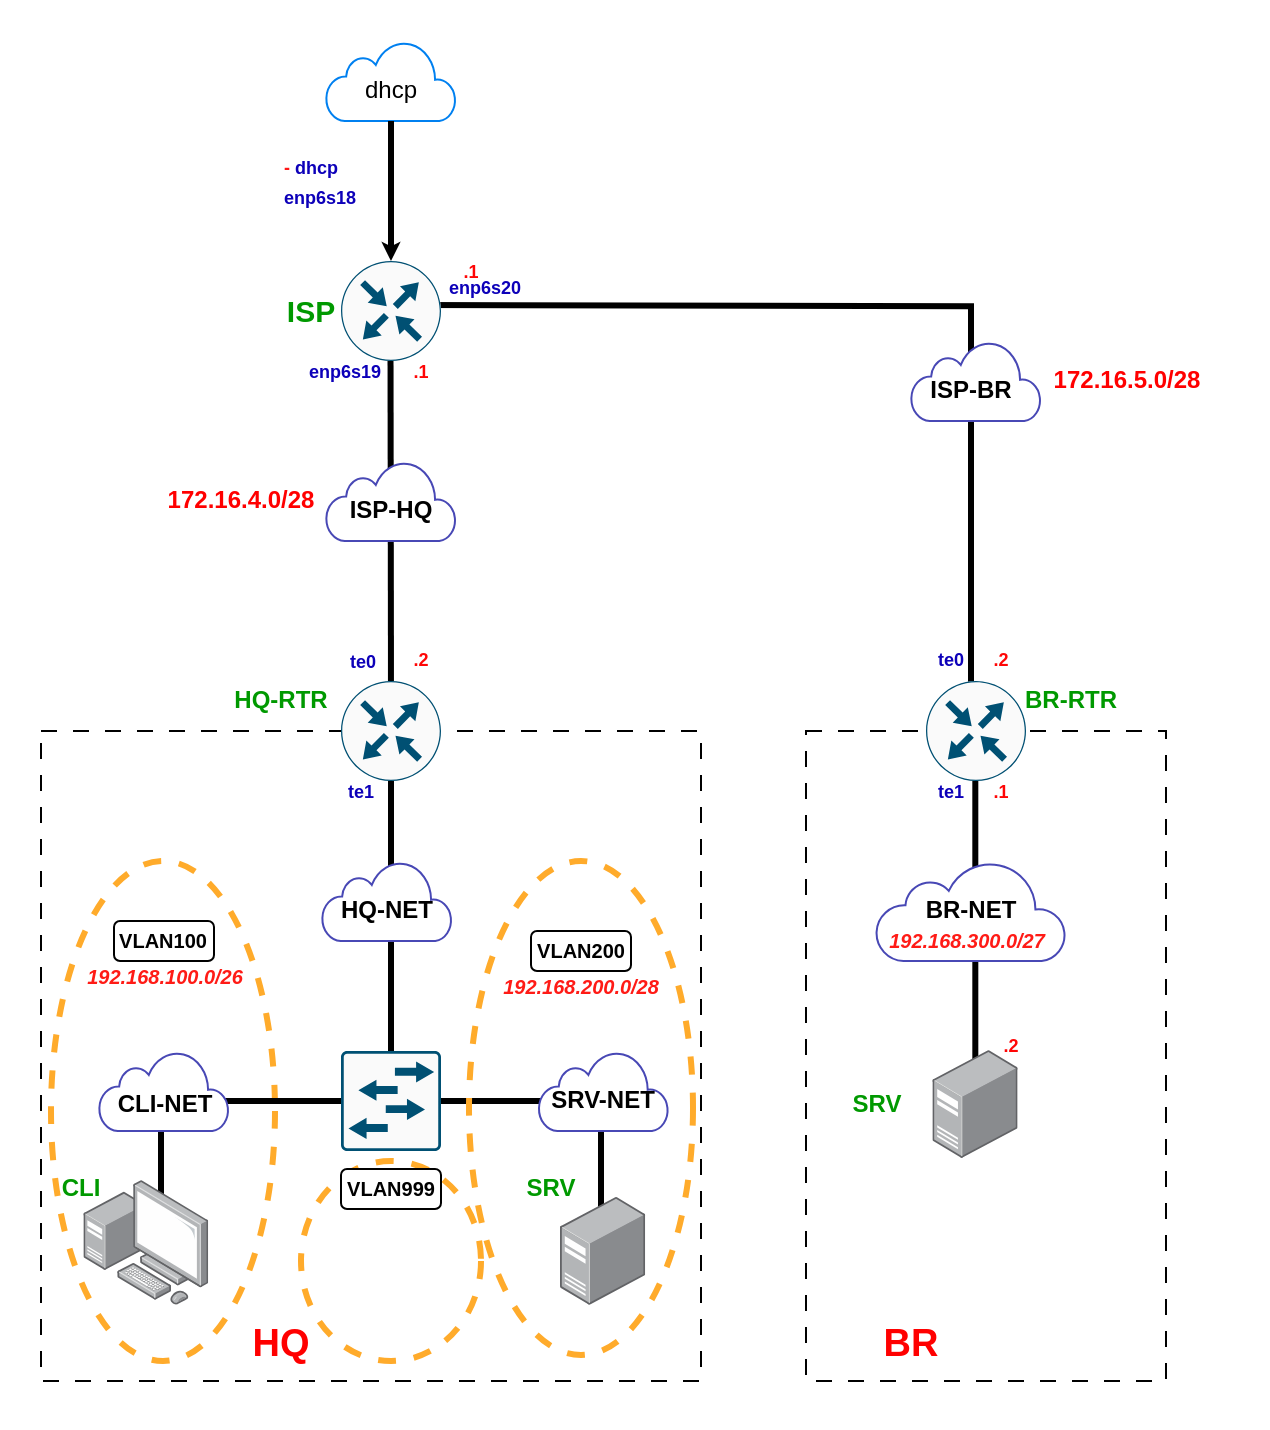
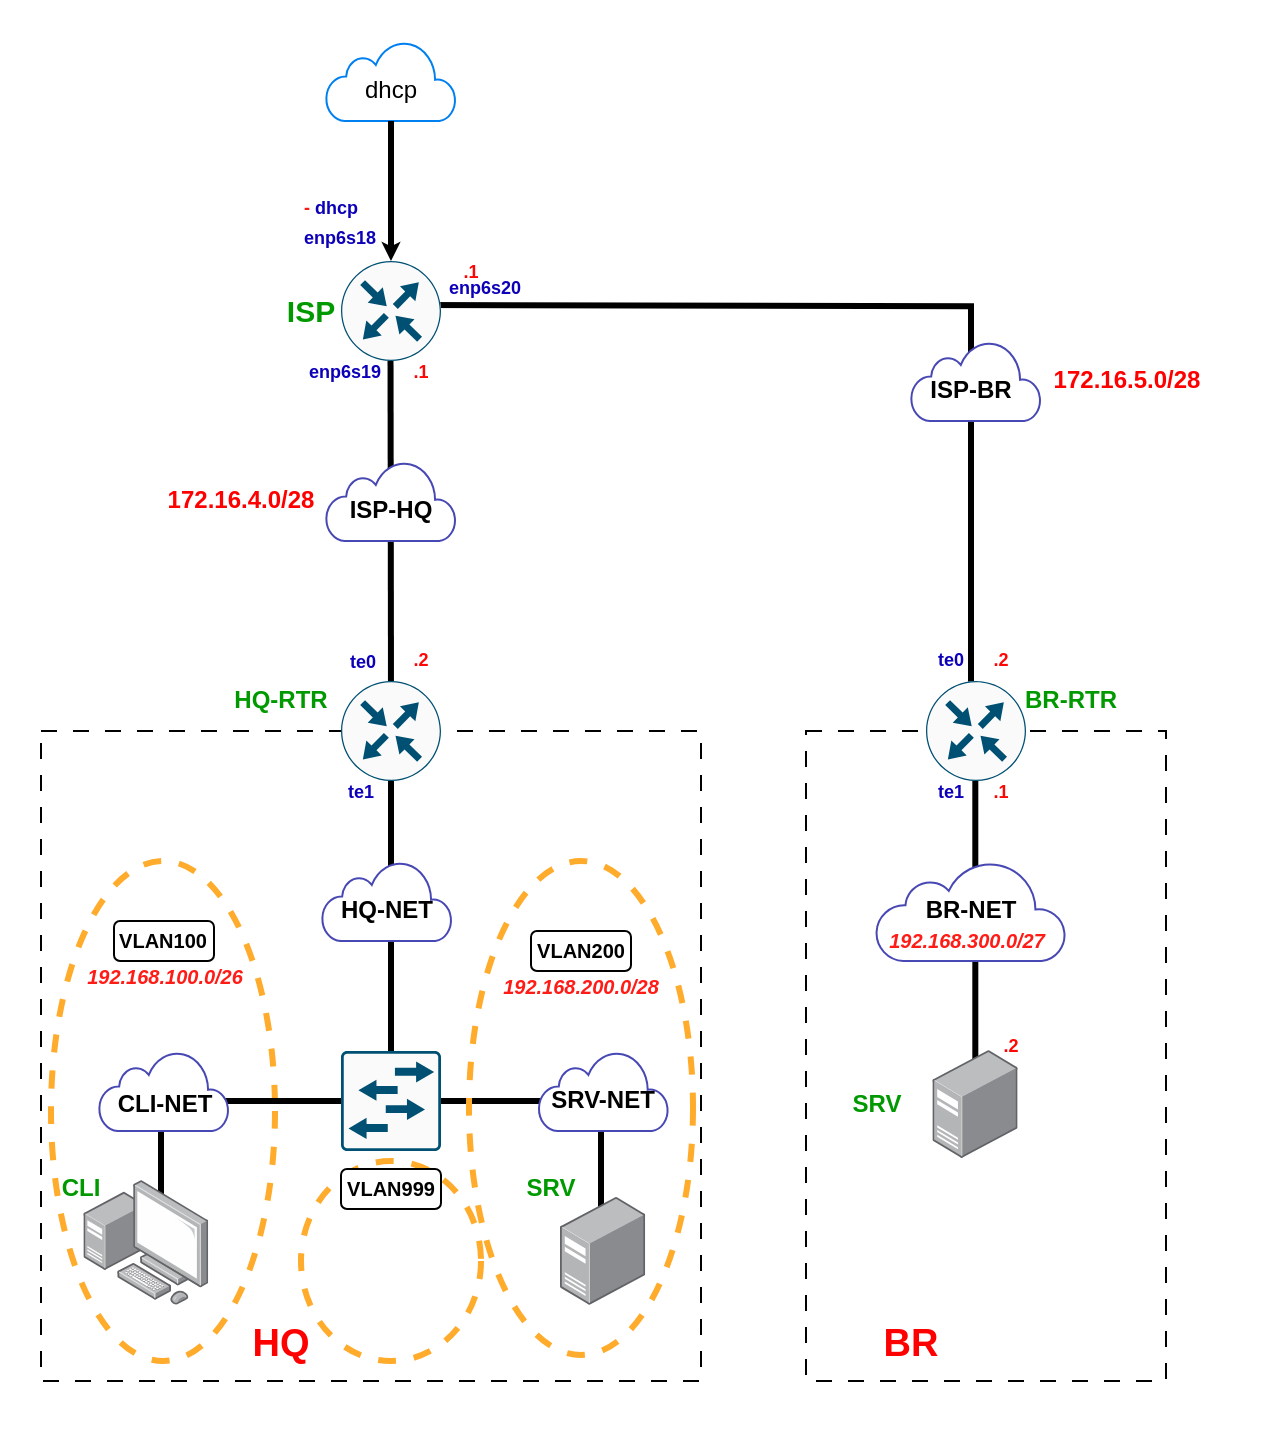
- <mxCell id="14" value="&lt;b&gt;&lt;font style=&quot;font-size: 9px;&quot;&gt;&lt;font style=&quot;color: rgb(255, 22, 22);&quot;&gt;- &lt;/font&gt;&lt;font style=&quot;color: rgb(13, 0, 185);&quot;&gt;dhcp&lt;/font&gt;&lt;/font&gt;&lt;/b&gt;&lt;div&gt;&lt;b&gt;&lt;font style=&quot;&quot;&gt;&lt;font style=&quot;color: rgb(13, 0, 185); font-size: 9px;&quot;&gt;enp6s18&lt;/font&gt;&lt;/font&gt;&lt;/b&gt;&lt;/div&gt;" style="text;html=1;align=left;verticalAlign=middle;resizable=0;points=[];autosize=1;strokeColor=none;fillColor=none;" parent="1" vertex="1"><mxGeometry x="140" y="70" width="60" height="40" as="geometry" /></mxCell>
+ <mxCell id="14" value="&lt;b&gt;&lt;font style=&quot;font-size: 9px;&quot;&gt;&lt;font style=&quot;color: rgb(255, 22, 22);&quot;&gt;- &lt;/font&gt;&lt;font style=&quot;color: rgb(13, 0, 185);&quot;&gt;dhcp&lt;/font&gt;&lt;/font&gt;&lt;/b&gt;&lt;div&gt;&lt;b&gt;&lt;font style=&quot;&quot;&gt;&lt;font style=&quot;color: rgb(13, 0, 185); font-size: 9px;&quot;&gt;enp6s18&lt;/font&gt;&lt;/font&gt;&lt;/b&gt;&lt;/div&gt;" style="text;html=1;align=left;verticalAlign=middle;resizable=0;points=[];autosize=1;strokeColor=none;fillColor=none;" parent="1" vertex="1"><mxGeometry x="150" y="90" width="60" height="40" as="geometry" /></mxCell>
